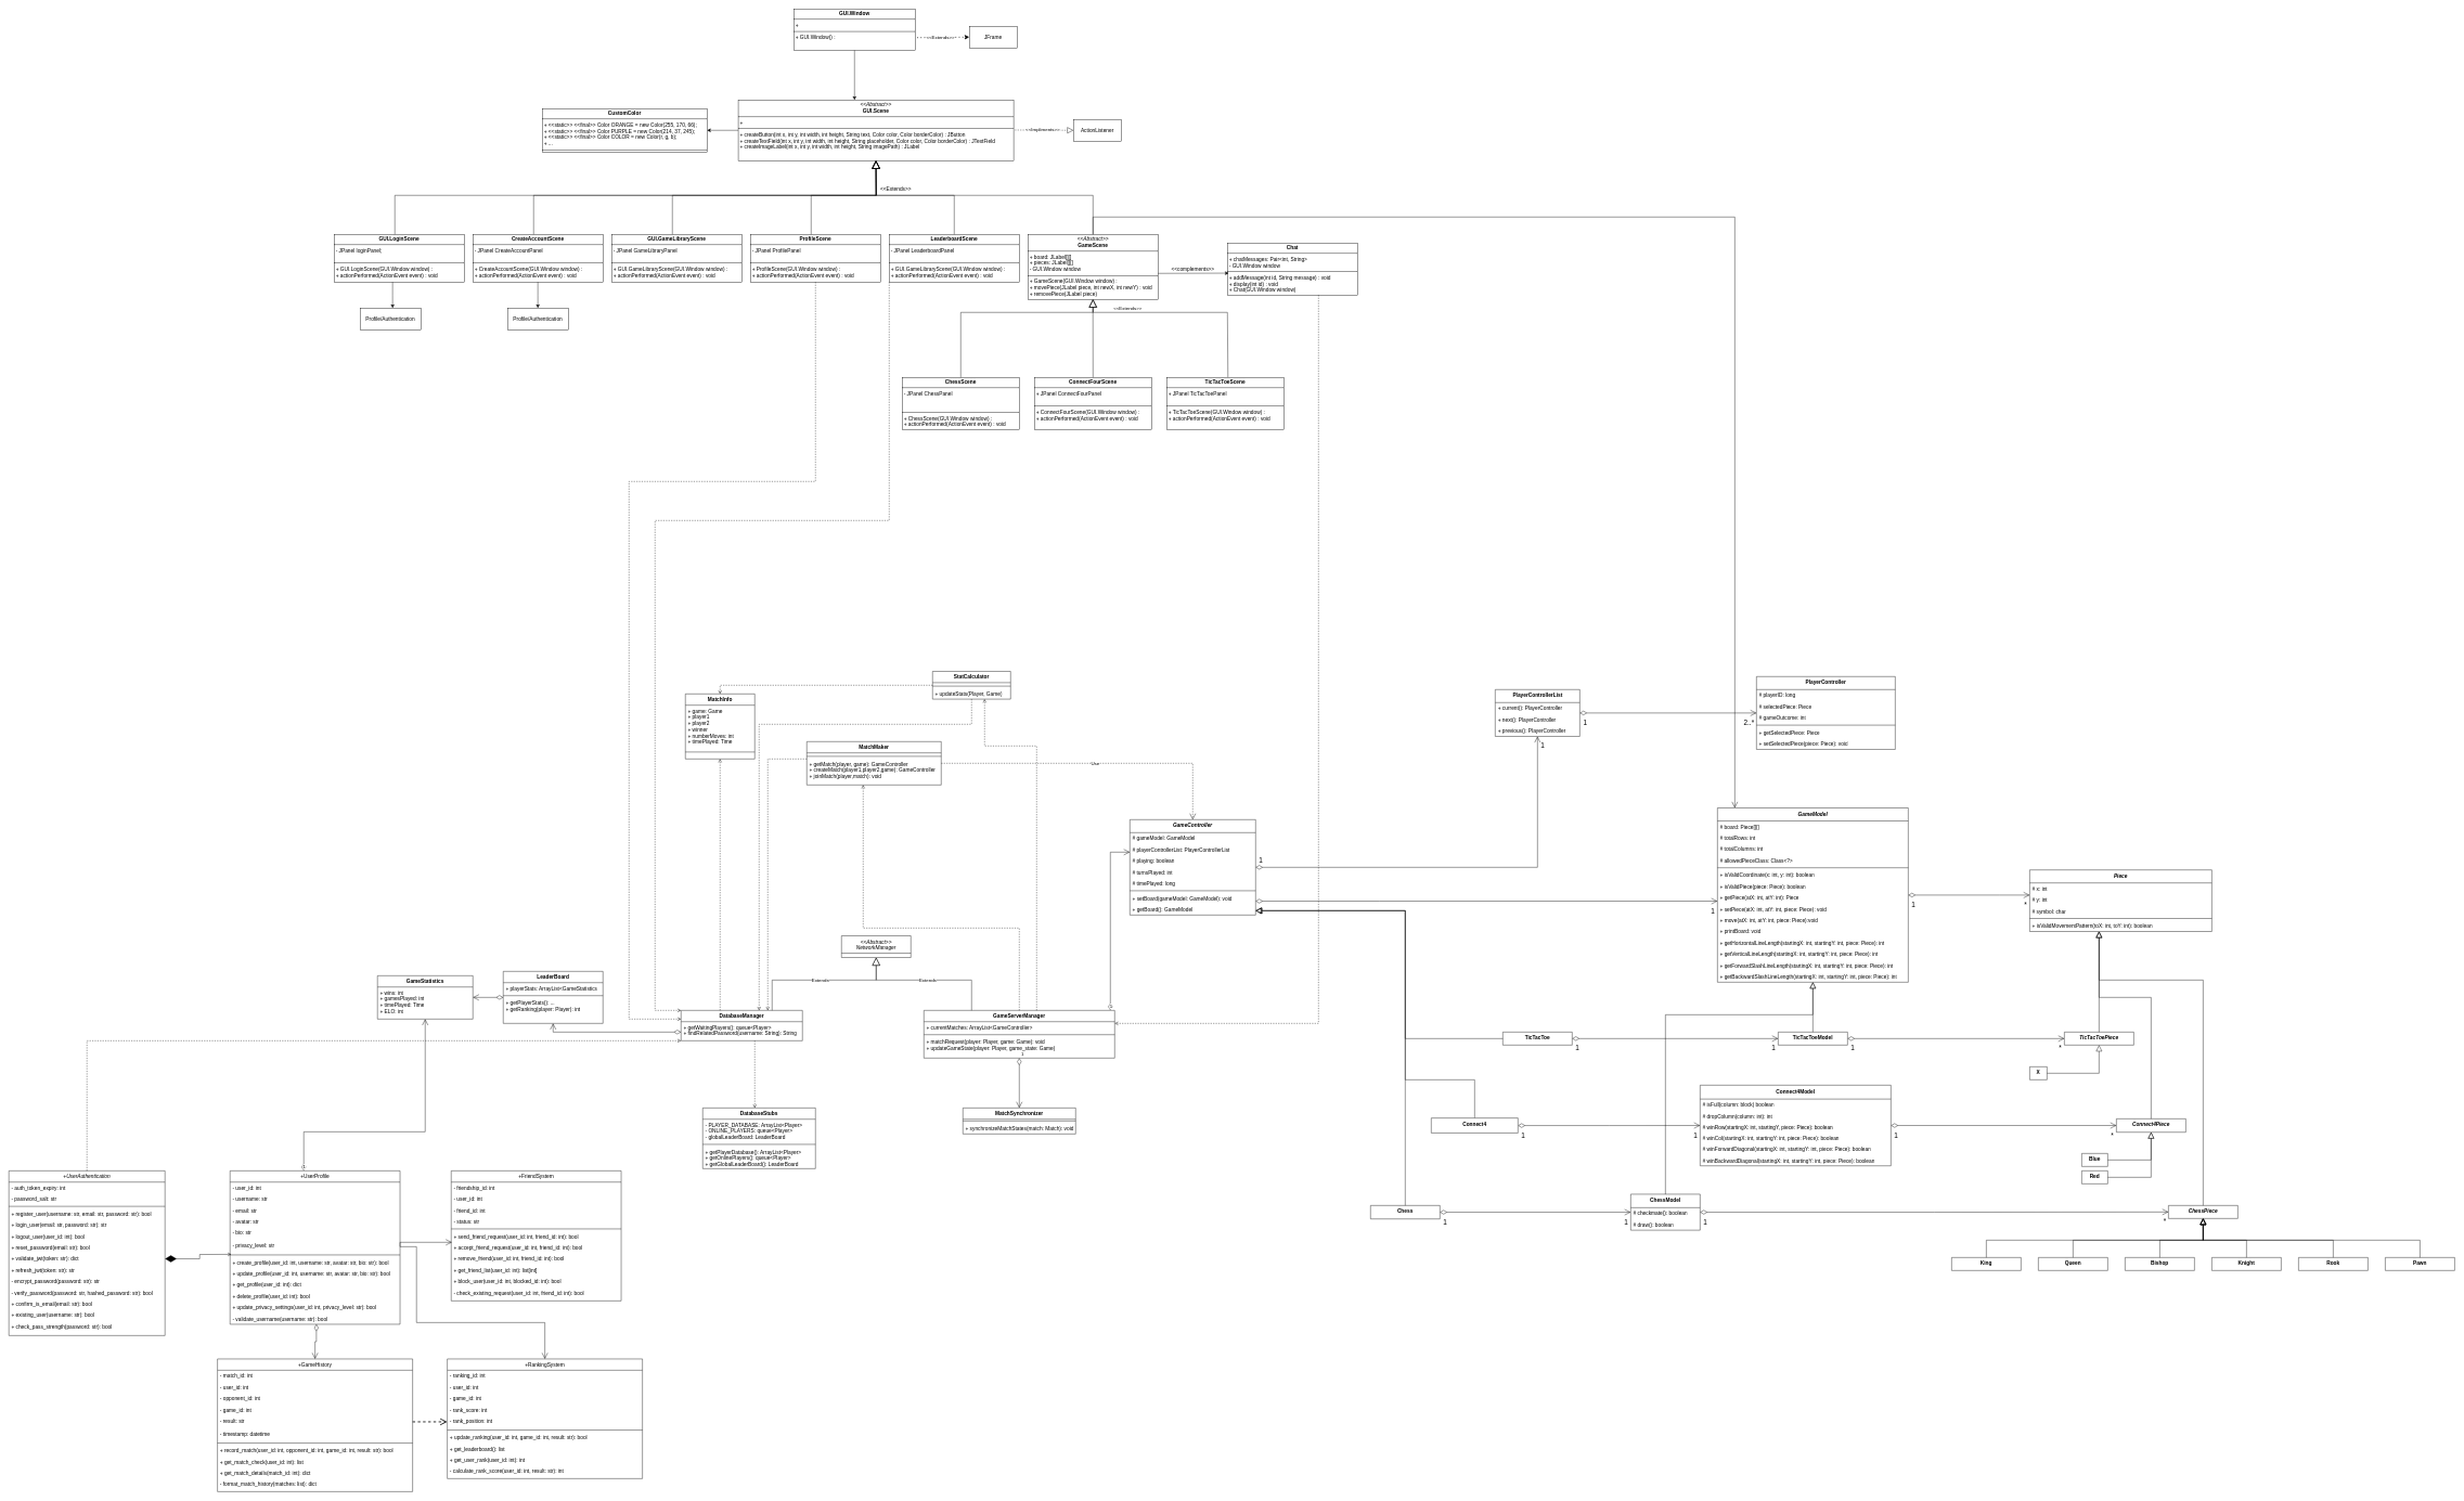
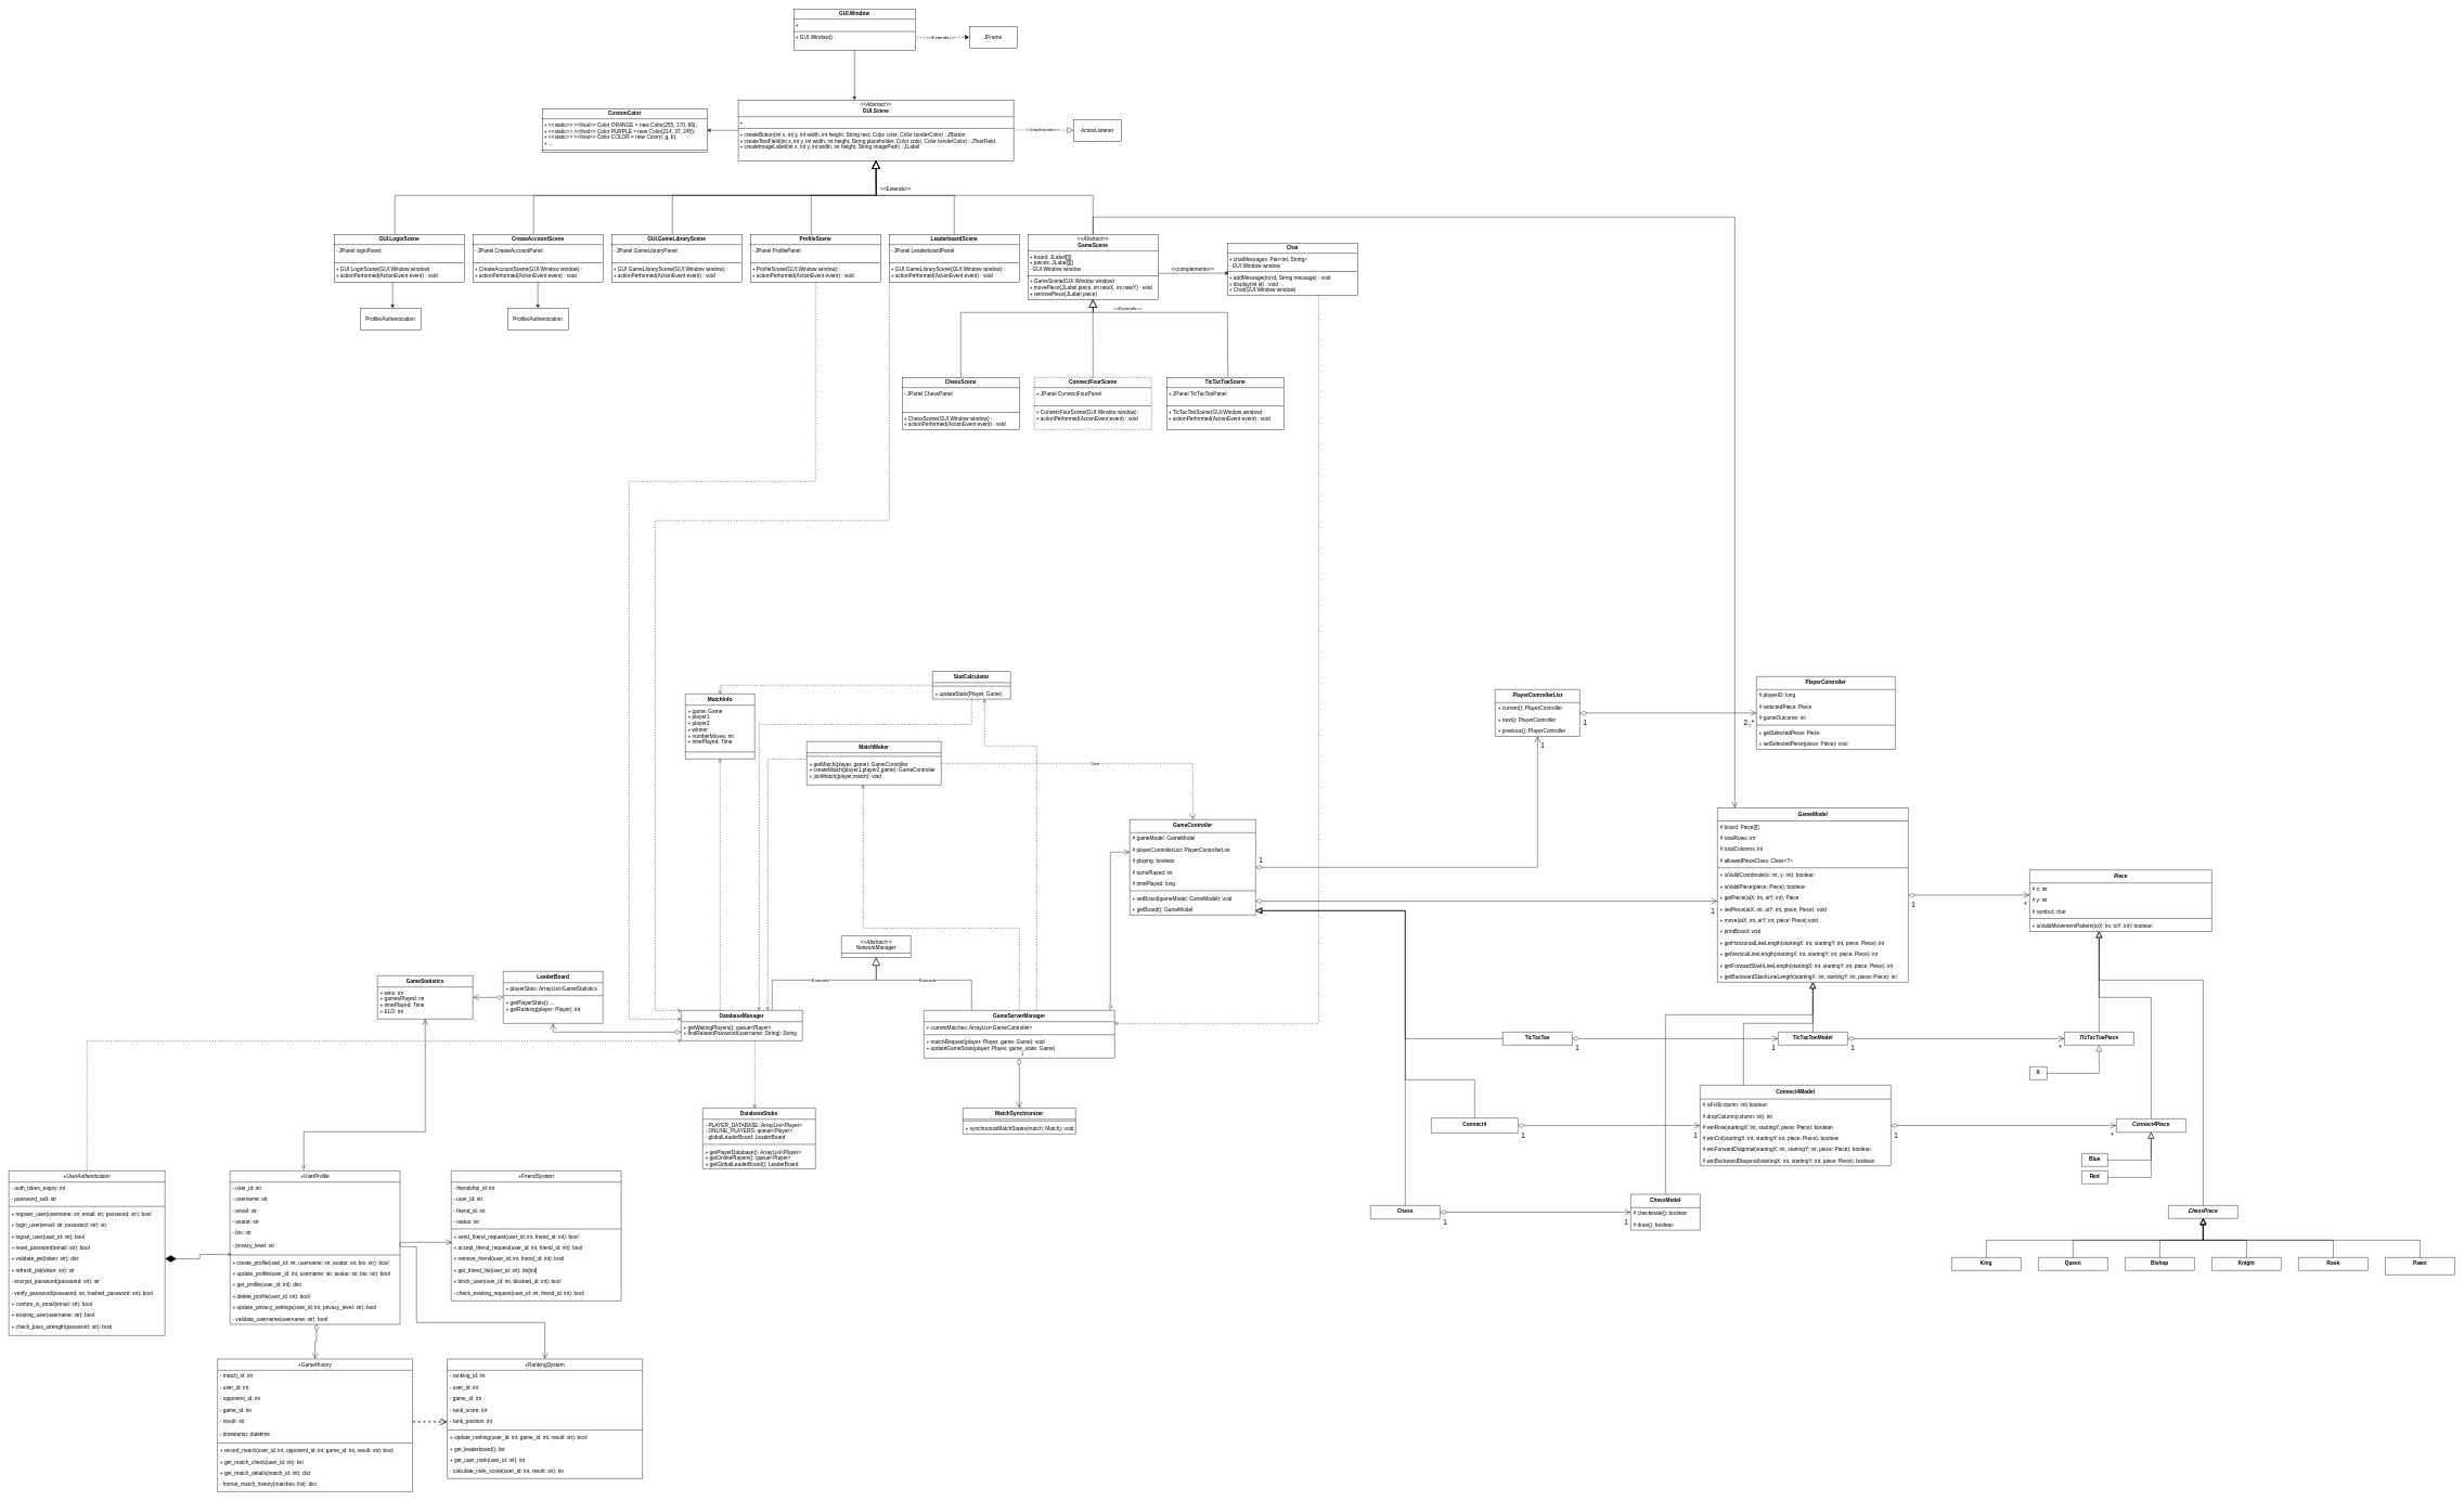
- <mxCell id="50" value="&lt;p style=&quot;margin:0px;margin-top:4px;text-align:center;&quot;&gt;&lt;span style=&quot;font-weight: 700;&quot;&gt;ConnectFourScene&lt;/span&gt;&lt;/p&gt;&lt;hr size=&quot;1&quot; style=&quot;border-style:solid;&quot;&gt;&lt;p style=&quot;margin:0px;margin-left:4px;&quot;&gt;+&amp;nbsp;&lt;span style=&quot;background-color: transparent; color: light-dark(rgb(0, 0, 0), rgb(255, 255, 255));&quot;&gt;JPanel ConnectFourPanel&lt;/span&gt;&lt;/p&gt;&lt;p style=&quot;margin:0px;margin-left:4px;&quot;&gt;&lt;br&gt;&lt;/p&gt;&lt;hr size=&quot;1&quot; style=&quot;border-style:solid;&quot;&gt;&lt;p style=&quot;margin: 0px 0px 0px 4px;&quot;&gt;+&amp;nbsp;&lt;span style=&quot;background-color: transparent;&quot;&gt;ConnectFourScene(&lt;/span&gt;&lt;span style=&quot;background-color: transparent; color: light-dark(rgb(0, 0, 0), rgb(255, 255, 255));&quot;&gt;GUI.Window window&lt;/span&gt;&lt;span style=&quot;background-color: transparent; color: light-dark(rgb(0, 0, 0), rgb(255, 255, 255));&quot;&gt;)&lt;/span&gt;&lt;span style=&quot;background-color: transparent; color: light-dark(rgb(0, 0, 0), rgb(255, 255, 255));&quot;&gt;&amp;nbsp;&lt;/span&gt;&lt;span style=&quot;background-color: transparent; color: light-dark(rgb(0, 0, 0), rgb(255, 255, 255));&quot;&gt;:&lt;/span&gt;&lt;/p&gt;&lt;p style=&quot;margin: 0px 0px 0px 4px;&quot;&gt;&lt;span style=&quot;background-color: transparent; color: light-dark(rgb(0, 0, 0), rgb(255, 255, 255));&quot;&gt;+ actionPerformed(ActionEvent event) : void&lt;/span&gt;&lt;/p&gt;" style="verticalAlign=top;align=left;overflow=fill;html=1;whiteSpace=wrap;" parent="1" vertex="1"><mxGeometry x="2385" y="870" width="270" height="120" as="geometry" /></mxCell>
+ <mxCell id="50" value="&lt;p style=&quot;margin:0px;margin-top:4px;text-align:center;&quot;&gt;&lt;span style=&quot;font-weight: 700;&quot;&gt;ConnectFourScene&lt;/span&gt;&lt;/p&gt;&lt;hr size=&quot;1&quot; style=&quot;border-style:solid;&quot;&gt;&lt;p style=&quot;margin:0px;margin-left:4px;&quot;&gt;+&amp;nbsp;&lt;span style=&quot;background-color: transparent; color: light-dark(rgb(0, 0, 0), rgb(255, 255, 255));&quot;&gt;JPanel ConnectFourPanel&lt;/span&gt;&lt;/p&gt;&lt;p style=&quot;margin:0px;margin-left:4px;&quot;&gt;&lt;br&gt;&lt;/p&gt;&lt;hr size=&quot;1&quot; style=&quot;border-style:solid;&quot;&gt;&lt;p style=&quot;margin: 0px 0px 0px 4px;&quot;&gt;+&amp;nbsp;&lt;span style=&quot;background-color: transparent;&quot;&gt;ConnectFourScene(&lt;/span&gt;&lt;span style=&quot;background-color: transparent; color: light-dark(rgb(0, 0, 0), rgb(255, 255, 255));&quot;&gt;GUI.Window window&lt;/span&gt;&lt;span style=&quot;background-color: transparent; color: light-dark(rgb(0, 0, 0), rgb(255, 255, 255));&quot;&gt;)&lt;/span&gt;&lt;span style=&quot;background-color: transparent; color: light-dark(rgb(0, 0, 0), rgb(255, 255, 255));&quot;&gt;&amp;nbsp;&lt;/span&gt;&lt;span style=&quot;background-color: transparent; color: light-dark(rgb(0, 0, 0), rgb(255, 255, 255));&quot;&gt;:&lt;/span&gt;&lt;/p&gt;&lt;p style=&quot;margin: 0px 0px 0px 4px;&quot;&gt;&lt;span style=&quot;background-color: transparent; color: light-dark(rgb(0, 0, 0), rgb(255, 255, 255));&quot;&gt;+ actionPerformed(ActionEvent event) : void&lt;/span&gt;&lt;/p&gt;" style="verticalAlign=top;align=left;overflow=fill;html=1;whiteSpace=wrap;dashed=1;" parent="1" vertex="1"><mxGeometry x="2385" y="870" width="270" height="120" as="geometry" /></mxCell>
+ <mxCell id="235" value="" style="endArrow=block;endFill=0;endSize=12;html=1;rounded=0;edgeStyle=orthogonalEdgeStyle;strokeColor=#000000;" parent="1" source="228" target="163" edge="1"><mxGeometry width="160" relative="1" as="geometry"><mxPoint x="4040" y="2570" as="sourcePoint" /><mxPoint x="4200" y="2570" as="targetPoint" /><Array as="points"><mxPoint x="4020" y="2360" /><mxPoint x="4180" y="2360" /></Array></mxGeometry></mxCell>
- <mxCell id="229" value="# isFull(column: block) boolean" style="text;strokeColor=none;fillColor=none;align=left;verticalAlign=top;spacingLeft=4;spacingRight=4;overflow=hidden;rotatable=0;points=[[0,0.5],[1,0.5]];portConstraint=eastwest;whiteSpace=wrap;html=1;" parent="228" vertex="1"><mxGeometry y="32" width="440" height="26" as="geometry" /></mxCell>
+ <mxCell id="229" value="# isFull(column: int) boolean" style="text;strokeColor=none;fillColor=none;align=left;verticalAlign=top;spacingLeft=4;spacingRight=4;overflow=hidden;rotatable=0;points=[[0,0.5],[1,0.5]];portConstraint=eastwest;whiteSpace=wrap;html=1;" parent="228" vertex="1"><mxGeometry y="32" width="440" height="26" as="geometry" /></mxCell>
- <mxCell id="265" value="" style="endArrow=open;html=1;endSize=12;startArrow=diamondThin;startSize=14;startFill=0;edgeStyle=orthogonalEdgeStyle;rounded=0;" parent="1" source="238" target="242" edge="1"><mxGeometry relative="1" as="geometry"><mxPoint x="4090" y="2810" as="sourcePoint" /><mxPoint x="4870" y="2811" as="targetPoint" /></mxGeometry></mxCell>
- <mxCell id="266" value="1" style="edgeLabel;resizable=0;html=1;align=left;verticalAlign=top;spacing=8;fontSize=16;" parent="265" connectable="0" vertex="1"><mxGeometry x="-1" relative="1" as="geometry" /></mxCell>
- <mxCell id="267" value="*" style="edgeLabel;resizable=0;html=1;align=right;verticalAlign=top;spacing=8;fontSize=16;" parent="265" connectable="0" vertex="1"><mxGeometry x="1" relative="1" as="geometry" /></mxCell>
- <mxCell id="246" value="Pawn" style="swimlane;fontStyle=1;align=center;verticalAlign=top;childLayout=stackLayout;horizontal=1;startSize=40;horizontalStack=0;resizeParent=1;resizeParentMax=0;resizeLast=0;collapsible=1;marginBottom=0;whiteSpace=wrap;html=1;" parent="1" vertex="1"><mxGeometry x="5500" y="2900" width="160" height="30" as="geometry" /></mxCell>
+ <mxCell id="246" value="Pawn" style="swimlane;fontStyle=1;align=center;verticalAlign=top;childLayout=stackLayout;horizontal=1;startSize=40;horizontalStack=0;resizeParent=1;resizeParentMax=0;resizeLast=0;collapsible=1;marginBottom=0;whiteSpace=wrap;html=1;" parent="1" vertex="1"><mxGeometry x="5500" y="2900" width="160" height="40" as="geometry" /></mxCell>
